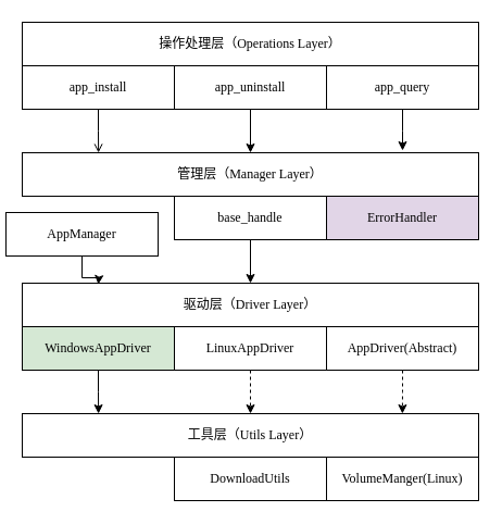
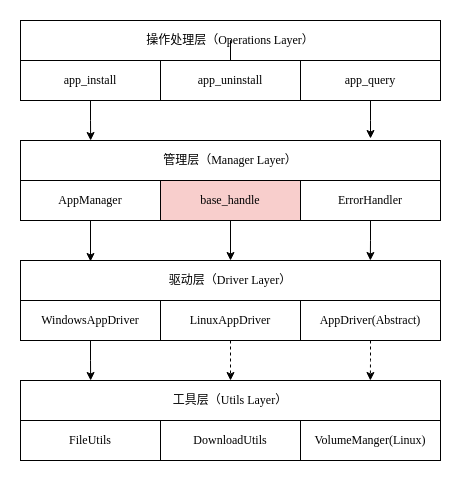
- <mxCell id="4" style="edgeStyle=orthogonalEdgeStyle;rounded=0;hachureGap=4;orthogonalLoop=1;jettySize=auto;html=1;entryX=0.5;entryY=0;entryDx=0;entryDy=0;fontFamily=Maple Mono NF;" edge="1" parent="1" source="5" target="7"><mxGeometry relative="1" as="geometry" /></mxCell>
+ <mxCell id="4" style="edgeStyle=orthogonalEdgeStyle;rounded=0;hachureGap=4;orthogonalLoop=1;jettySize=auto;html=1;fontFamily=Maple Mono NF;" edge="1" parent="1" source="5" target="2"><mxGeometry relative="1" as="geometry" /></mxCell>
- <mxCell id="21" style="edgeStyle=orthogonalEdgeStyle;rounded=0;hachureGap=4;orthogonalLoop=1;jettySize=auto;html=1;entryX=0.167;entryY=0;entryDx=0;entryDy=0;entryPerimeter=0;fontFamily=Maple Mono NF;endArrow=open;" edge="1" parent="1" source="3" target="7"><mxGeometry relative="1" as="geometry" /></mxCell>
+ <mxCell id="21" style="edgeStyle=orthogonalEdgeStyle;rounded=0;hachureGap=4;orthogonalLoop=1;jettySize=auto;html=1;entryX=0.167;entryY=0;entryDx=0;entryDy=0;entryPerimeter=0;fontFamily=Maple Mono NF;" edge="1" parent="1" source="3" target="7"><mxGeometry relative="1" as="geometry" /></mxCell>
- <mxCell id="10" value="base_handle" style="rounded=0;whiteSpace=wrap;html=1;hachureGap=4;fontFamily=Maple Mono NF;fontSize=12;" vertex="1" parent="1"><mxGeometry x="160" y="180" width="140" height="40" as="geometry" /></mxCell>
+ <mxCell id="10" value="base_handle" style="rounded=0;whiteSpace=wrap;html=1;hachureGap=4;fontFamily=Maple Mono NF;fontSize=12;fillColor=#f8cecc;" vertex="1" parent="1"><mxGeometry x="160" y="180" width="140" height="40" as="geometry" /></mxCell>
- <mxCell id="11" value="ErrorHandler" style="rounded=0;whiteSpace=wrap;html=1;hachureGap=4;fontFamily=Maple Mono NF;fontSize=12;fillColor=#e1d5e7;" vertex="1" parent="1"><mxGeometry x="300" y="180" width="140" height="40" as="geometry" /></mxCell>
+ <mxCell id="11" value="ErrorHandler" style="rounded=0;whiteSpace=wrap;html=1;hachureGap=4;fontFamily=Maple Mono NF;fontSize=12;" vertex="1" parent="1"><mxGeometry x="300" y="180" width="140" height="40" as="geometry" /></mxCell>
- <mxCell id="8" value="AppManager" style="rounded=0;whiteSpace=wrap;html=1;hachureGap=4;fontFamily=Maple Mono NF;fontSize=12;" vertex="1" parent="1"><mxGeometry x="5" y="195" width="140" height="40" as="geometry" /></mxCell>
+ <mxCell id="8" value="AppManager" style="rounded=0;whiteSpace=wrap;html=1;hachureGap=4;fontFamily=Maple Mono NF;fontSize=12;" vertex="1" parent="1"><mxGeometry x="20" y="180" width="140" height="40" as="geometry" /></mxCell>
+ <mxCell id="24" style="edgeStyle=orthogonalEdgeStyle;rounded=0;hachureGap=4;orthogonalLoop=1;jettySize=auto;html=1;entryX=0.833;entryY=0;entryDx=0;entryDy=0;entryPerimeter=0;fontFamily=Maple Mono NF;" edge="1" parent="1" source="11" target="12"><mxGeometry relative="1" as="geometry" /></mxCell>
- <mxCell id="13" value="WindowsAppDriver" style="rounded=0;whiteSpace=wrap;html=1;hachureGap=4;fontFamily=Maple Mono NF;fontSize=12;fillColor=#d5e8d4;" vertex="1" parent="1"><mxGeometry x="20" y="300" width="140" height="40" as="geometry" /></mxCell>
+ <mxCell id="13" value="WindowsAppDriver" style="rounded=0;whiteSpace=wrap;html=1;hachureGap=4;fontFamily=Maple Mono NF;fontSize=12;" vertex="1" parent="1"><mxGeometry x="20" y="300" width="140" height="40" as="geometry" /></mxCell>
+ <mxCell id="18" value="FileUtils" style="rounded=0;whiteSpace=wrap;html=1;hachureGap=4;fontFamily=Maple Mono NF;fontSize=12;" vertex="1" parent="1"><mxGeometry x="20" y="420" width="140" height="40" as="geometry" /></mxCell>
